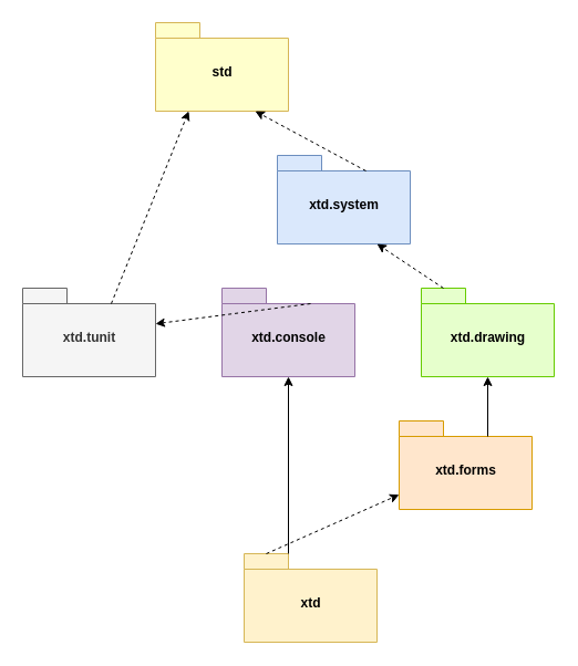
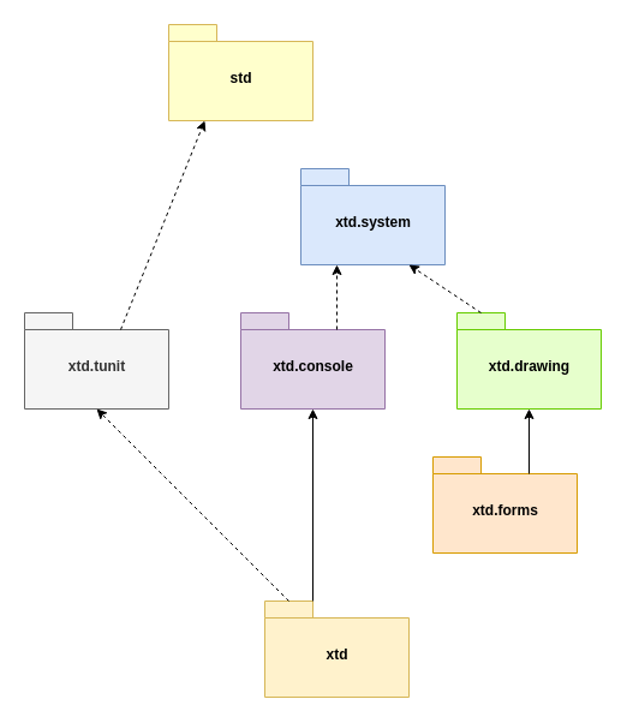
- <mxCell id="10" value="" style="endArrow=classic;dashed=1;html=1;exitX=0;exitY=0;exitDx=80;exitDy=14;exitPerimeter=0;entryX=0.75;entryY=1;entryDx=0;entryDy=0;entryPerimeter=0;endFill=1;" edge="1" parent="1" source="7" target="8"><mxGeometry width="50" height="50" relative="1" as="geometry"><mxPoint x="70" y="244" as="sourcePoint" /><mxPoint x="146.04" y="28" as="targetPoint" /></mxGeometry></mxCell>
- <mxCell id="12" value="" style="endArrow=classic;dashed=1;html=1;exitX=0;exitY=0;exitDx=80;exitDy=14;exitPerimeter=0;endFill=1;" edge="1" parent="1" source="3" target="4"><mxGeometry width="50" height="50" relative="1" as="geometry"><mxPoint x="90" y="264" as="sourcePoint" /><mxPoint x="166.04" y="48" as="targetPoint" /></mxGeometry></mxCell>
+ <mxCell id="12" value="" style="endArrow=classic;dashed=1;html=1;exitX=0;exitY=0;exitDx=80;exitDy=14;exitPerimeter=0;entryX=0.25;entryY=1;entryDx=0;entryDy=0;entryPerimeter=0;endFill=1;" edge="1" parent="1" source="3" target="7"><mxGeometry width="50" height="50" relative="1" as="geometry"><mxPoint x="90" y="264" as="sourcePoint" /><mxPoint x="166.04" y="48" as="targetPoint" /></mxGeometry></mxCell>
- <mxCell id="14" value="" style="endArrow=classic;dashed=1;html=1;exitX=0;exitY=0;exitDx=20;exitDy=0;exitPerimeter=0;endFill=1;" edge="1" parent="1" source="2" target="5"><mxGeometry width="50" height="50" relative="1" as="geometry"><mxPoint x="110" y="284" as="sourcePoint" /><mxPoint x="186.04" y="68" as="targetPoint" /></mxGeometry></mxCell>
+ <mxCell id="14" value="" style="endArrow=classic;dashed=1;html=1;exitX=0;exitY=0;exitDx=20;exitDy=0;exitPerimeter=0;entryX=0.5;entryY=1;entryDx=0;entryDy=0;entryPerimeter=0;endFill=1;" edge="1" parent="1" source="2" target="4"><mxGeometry width="50" height="50" relative="1" as="geometry"><mxPoint x="110" y="284" as="sourcePoint" /><mxPoint x="186.04" y="68" as="targetPoint" /></mxGeometry></mxCell>
